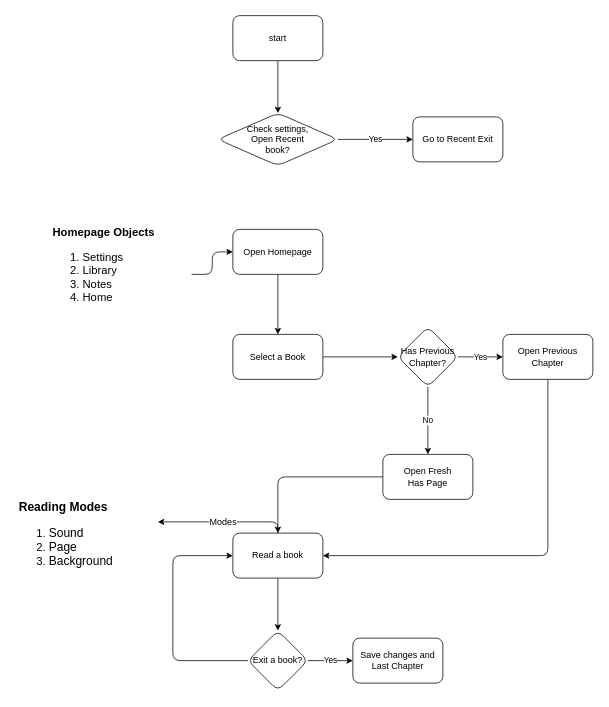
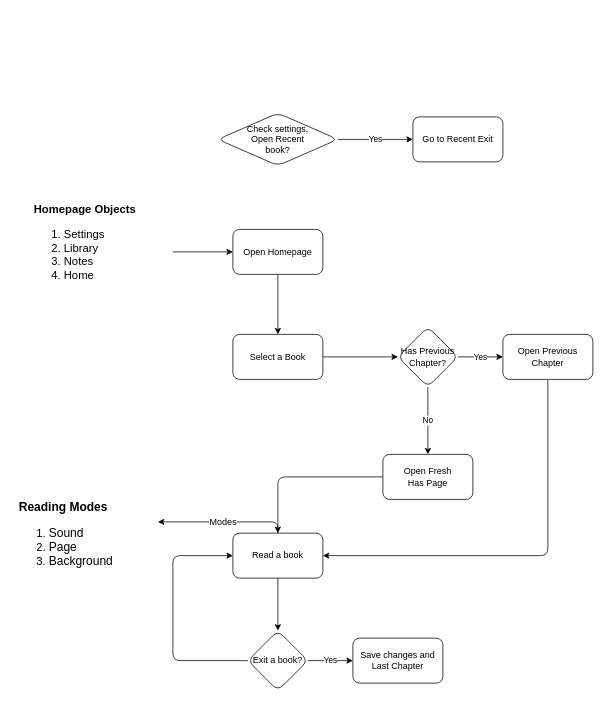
- <mxCell id="3" value="start" style="rounded=1;whiteSpace=wrap;html=1;" vertex="1" parent="1"><mxGeometry x="310" y="20" width="120" height="60" as="geometry" /></mxCell>
- <mxCell id="2" value="" style="edgeStyle=none;html=1;" edge="1" parent="1" source="3" target="5"><mxGeometry relative="1" as="geometry" /></mxCell>
- <mxCell id="26" value="&lt;h1 style=&quot;font-size: 15px;&quot;&gt;&lt;font style=&quot;font-size: 15px;&quot;&gt;Homepage Objects&lt;/font&gt;&lt;/h1&gt;&lt;div style=&quot;font-size: 15px;&quot;&gt;&lt;ol style=&quot;&quot;&gt;&lt;li style=&quot;&quot;&gt;&lt;font style=&quot;font-size: 15px;&quot;&gt;Settings&lt;/font&gt;&lt;/li&gt;&lt;li style=&quot;&quot;&gt;&lt;font style=&quot;font-size: 15px;&quot;&gt;Library&lt;/font&gt;&lt;/li&gt;&lt;li style=&quot;&quot;&gt;&lt;font style=&quot;font-size: 15px;&quot;&gt;Notes&lt;/font&gt;&lt;/li&gt;&lt;li style=&quot;&quot;&gt;&lt;font style=&quot;font-size: 15px;&quot;&gt;Home&lt;/font&gt;&lt;/li&gt;&lt;/ol&gt;&lt;/div&gt;" style="text;html=1;strokeColor=none;fillColor=none;spacing=5;spacingTop=-20;whiteSpace=wrap;overflow=hidden;rounded=0;" vertex="1" parent="1"><mxGeometry x="65" y="300" width="190" height="130" as="geometry" /></mxCell>
+ <mxCell id="26" value="&lt;h1 style=&quot;font-size: 15px;&quot;&gt;&lt;font style=&quot;font-size: 15px;&quot;&gt;Homepage Objects&lt;/font&gt;&lt;/h1&gt;&lt;div style=&quot;font-size: 15px;&quot;&gt;&lt;ol style=&quot;&quot;&gt;&lt;li style=&quot;&quot;&gt;&lt;font style=&quot;font-size: 15px;&quot;&gt;Settings&lt;/font&gt;&lt;/li&gt;&lt;li style=&quot;&quot;&gt;&lt;font style=&quot;font-size: 15px;&quot;&gt;Library&lt;/font&gt;&lt;/li&gt;&lt;li style=&quot;&quot;&gt;&lt;font style=&quot;font-size: 15px;&quot;&gt;Notes&lt;/font&gt;&lt;/li&gt;&lt;li style=&quot;&quot;&gt;&lt;font style=&quot;font-size: 15px;&quot;&gt;Home&lt;/font&gt;&lt;/li&gt;&lt;/ol&gt;&lt;/div&gt;" style="text;html=1;strokeColor=none;fillColor=none;spacing=5;spacingTop=-20;whiteSpace=wrap;overflow=hidden;rounded=0;" vertex="1" parent="1"><mxGeometry y="270" width="190" height="130" as="geometry" x="40" /></mxCell>
